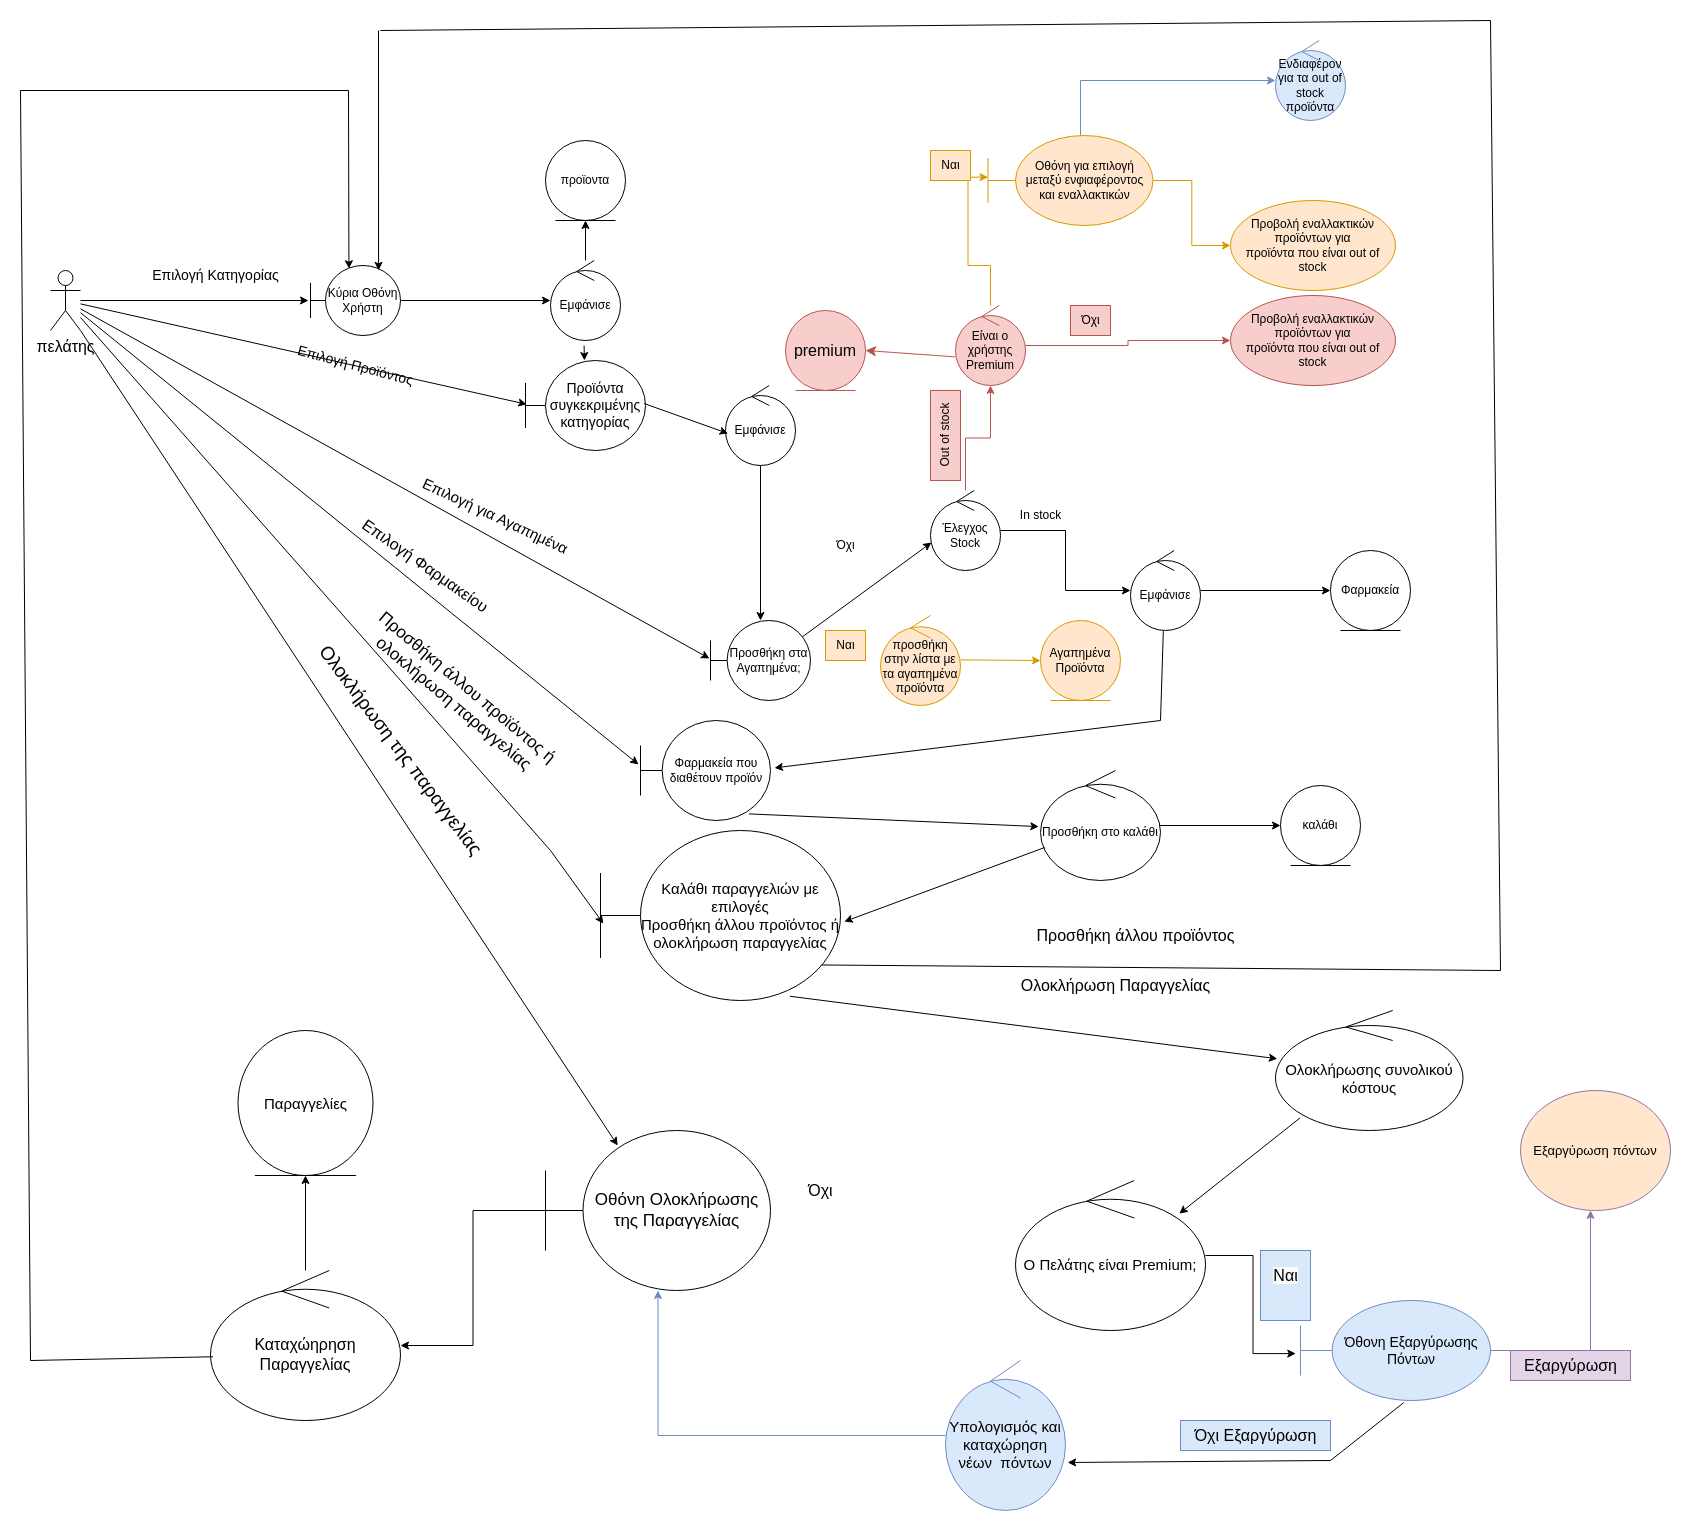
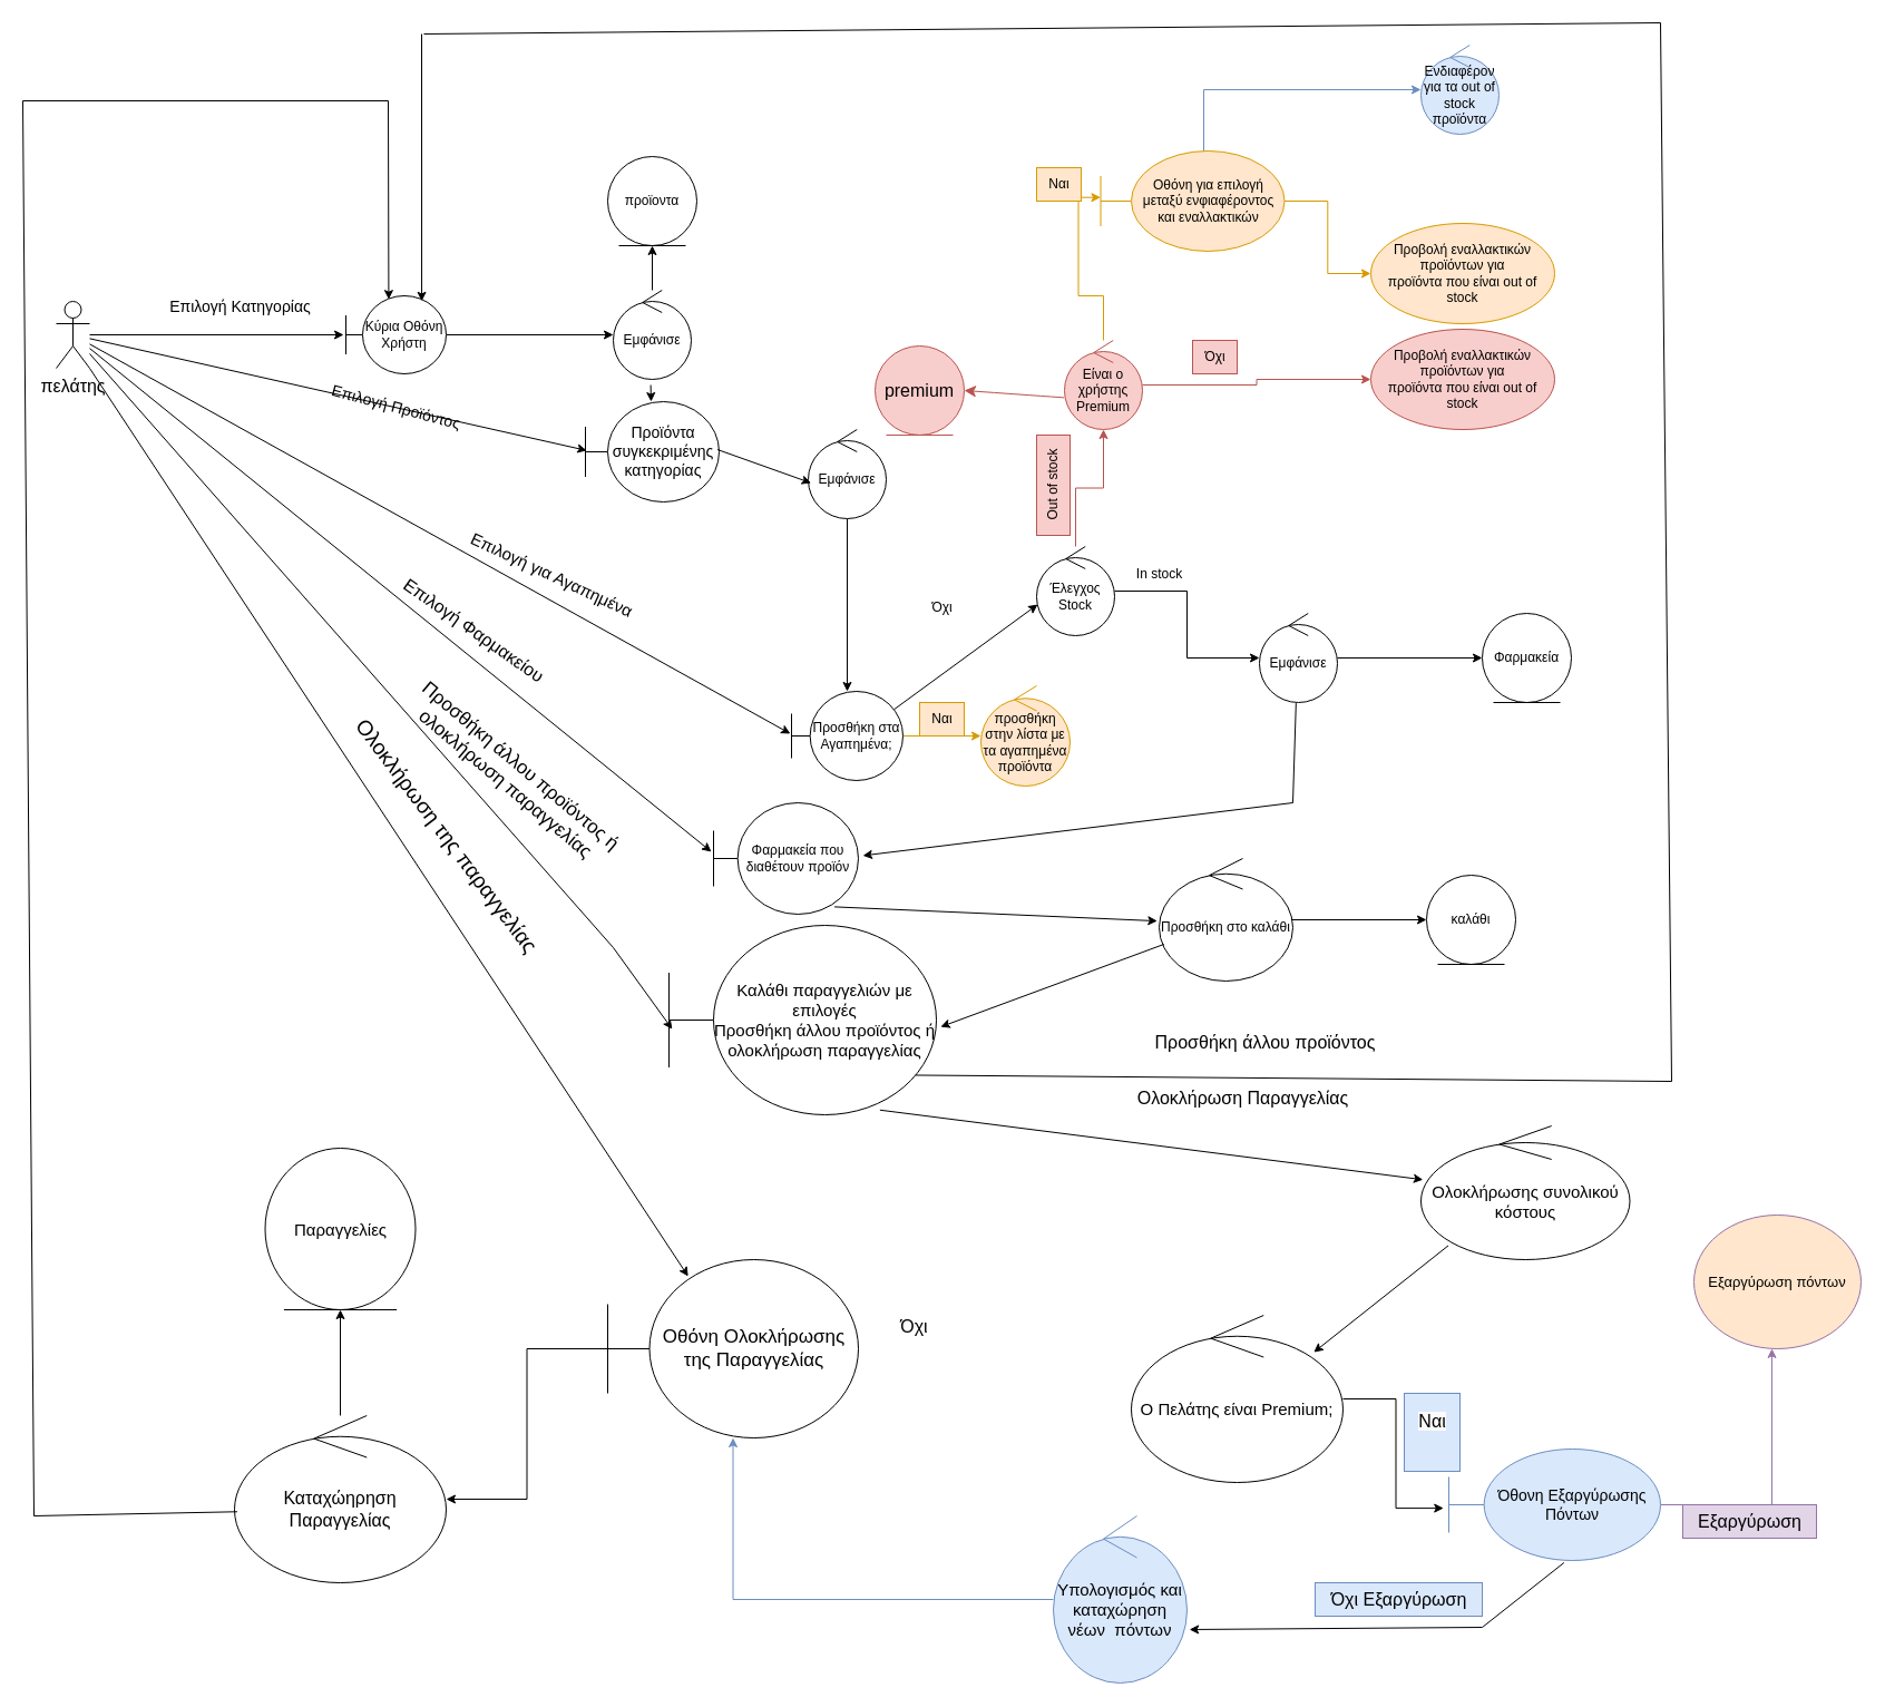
- <mxCell id="84" value="" style="endArrow=classic;html=1;rounded=0;entryX=0;entryY=0.5;entryDx=0;entryDy=0;exitX=1.005;exitY=0.493;exitDx=0;exitDy=0;exitPerimeter=0;fillColor=#ffe6cc;strokeColor=#d79b00;" parent="1" source="83" target="80" edge="1"><mxGeometry width="50" height="50" relative="1" as="geometry"><mxPoint x="900" y="700" as="sourcePoint" /><mxPoint x="950" y="650" as="targetPoint" /></mxGeometry></mxCell>
+ <mxCell id="21" style="edgeStyle=orthogonalEdgeStyle;rounded=0;orthogonalLoop=1;jettySize=auto;html=1;fillColor=#ffe6cc;strokeColor=#d79b00;" parent="1" source="22" target="83" edge="1"><mxGeometry relative="1" as="geometry"><mxPoint x="920" y="662.5" as="targetPoint" /></mxGeometry></mxCell>
- <mxCell id="80" value="Αγαπημένα Προϊόντα" style="ellipse;shape=umlEntity;whiteSpace=wrap;html=1;fillColor=#ffe6cc;strokeColor=#d79b00;" parent="1" vertex="1"><mxGeometry x="1040" y="620" width="80" height="80" as="geometry" /></mxCell>
